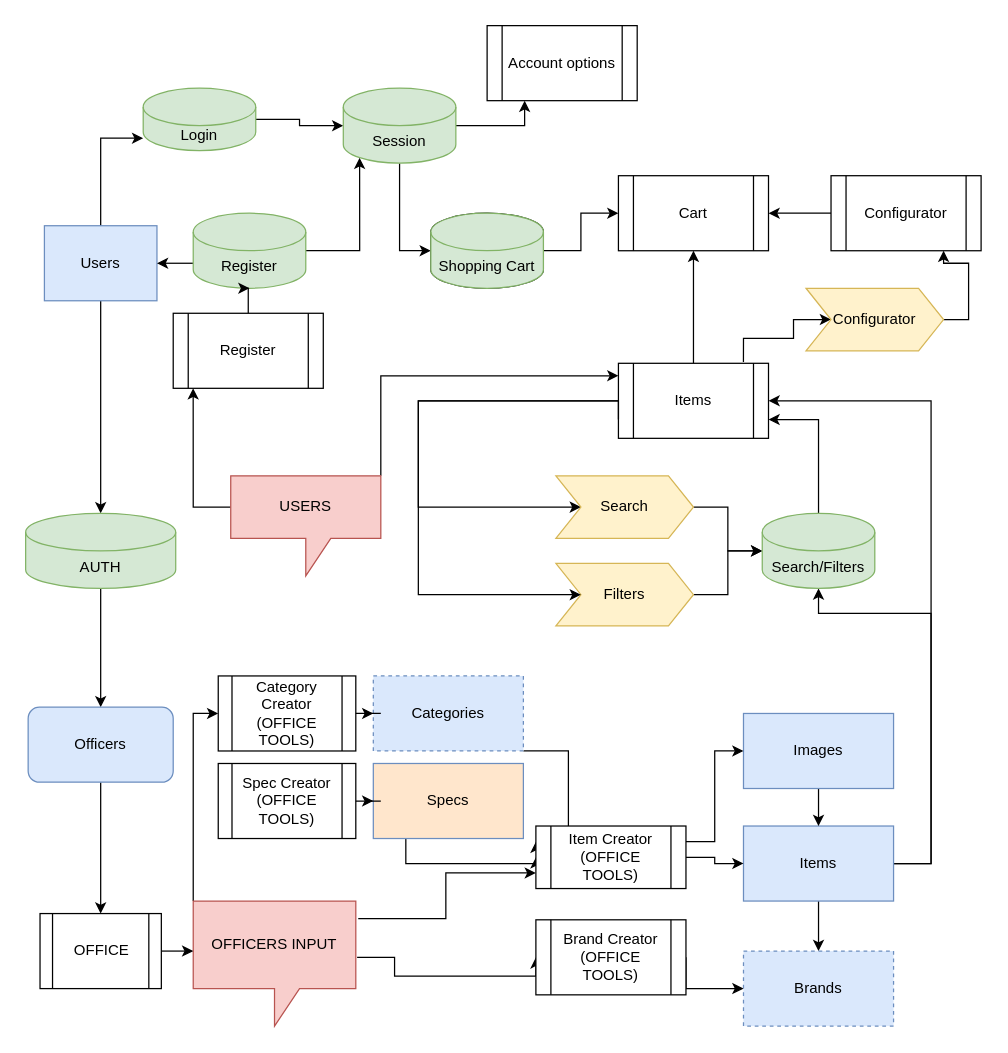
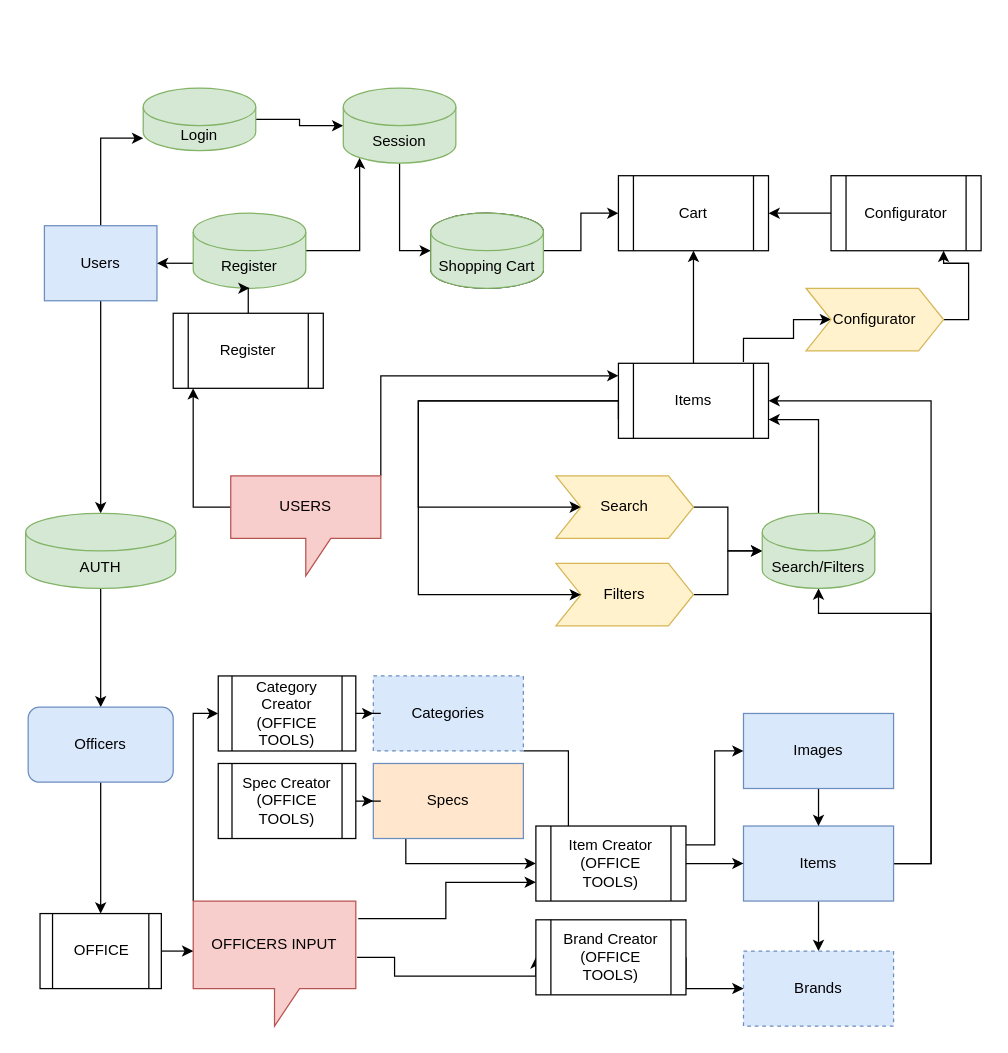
- <mxCell id="35" value="Account options&lt;br&gt;" style="shape=process;whiteSpace=wrap;html=1;backgroundOutline=1;fontFamily=Helvetica;fontSize=12;fontColor=default;align=center;strokeColor=default;fillColor=default;" vertex="1" parent="1"><mxGeometry x="389" y="20" width="120" height="60" as="geometry" /></mxCell>
- <mxCell id="60" style="edgeStyle=orthogonalEdgeStyle;rounded=0;orthogonalLoop=1;jettySize=auto;html=1;entryX=0.25;entryY=1;entryDx=0;entryDy=0;" edge="1" parent="1" source="62" target="35"><mxGeometry relative="1" as="geometry" /></mxCell>
- <mxCell id="22" value="Item Creator&lt;br&gt;(OFFICE TOOLS)" style="shape=process;whiteSpace=wrap;html=1;backgroundOutline=1;fontFamily=Helvetica;fontSize=12;fontColor=default;align=center;strokeColor=default;fillColor=default;" vertex="1" parent="1"><mxGeometry x="428" y="660" width="120" height="50" as="geometry" /></mxCell>
+ <mxCell id="22" value="Item Creator&lt;br&gt;(OFFICE TOOLS)" style="shape=process;whiteSpace=wrap;html=1;backgroundOutline=1;fontFamily=Helvetica;fontSize=12;fontColor=default;align=center;strokeColor=default;fillColor=default;" vertex="1" parent="1"><mxGeometry x="428" y="660" width="120" height="60" as="geometry" /></mxCell>
